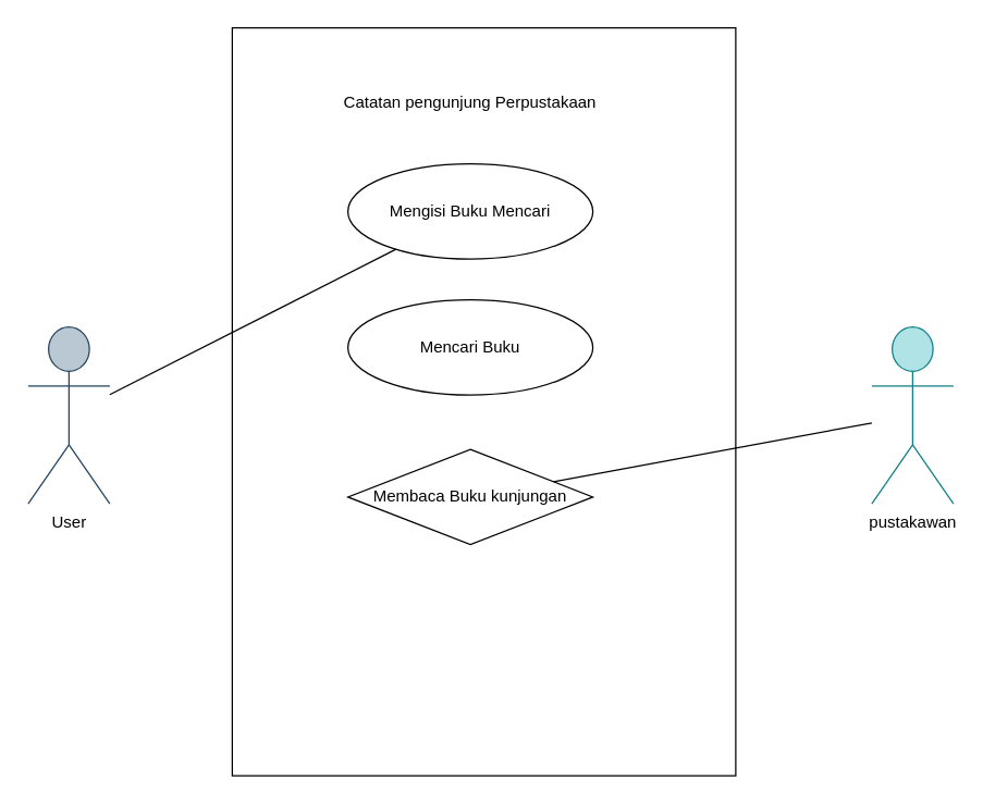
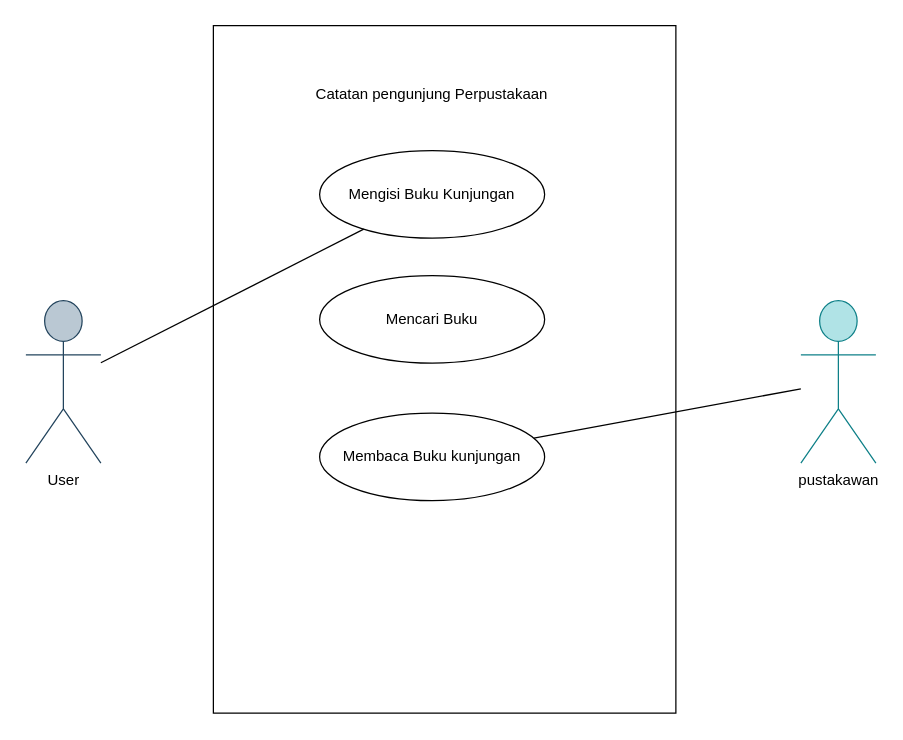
- <mxCell id="4" value="Mengisi Buku Mencari" style="ellipse;whiteSpace=wrap;html=1;" vertex="1" parent="1"><mxGeometry x="255" y="120" width="180" height="70" as="geometry" /></mxCell>
+ <mxCell id="4" value="Mengisi Buku Kunjungan" style="ellipse;whiteSpace=wrap;html=1;" vertex="1" parent="1"><mxGeometry x="255" y="120" width="180" height="70" as="geometry" /></mxCell>
- <mxCell id="6" value="Membaca Buku kunjungan" style="rhombus;whiteSpace=wrap;html=1;" vertex="1" parent="1"><mxGeometry x="255" y="330" width="180" height="70" as="geometry" /></mxCell>
+ <mxCell id="6" value="Membaca Buku kunjungan" style="ellipse;whiteSpace=wrap;html=1;" vertex="1" parent="1"><mxGeometry x="255" y="330" width="180" height="70" as="geometry" /></mxCell>
